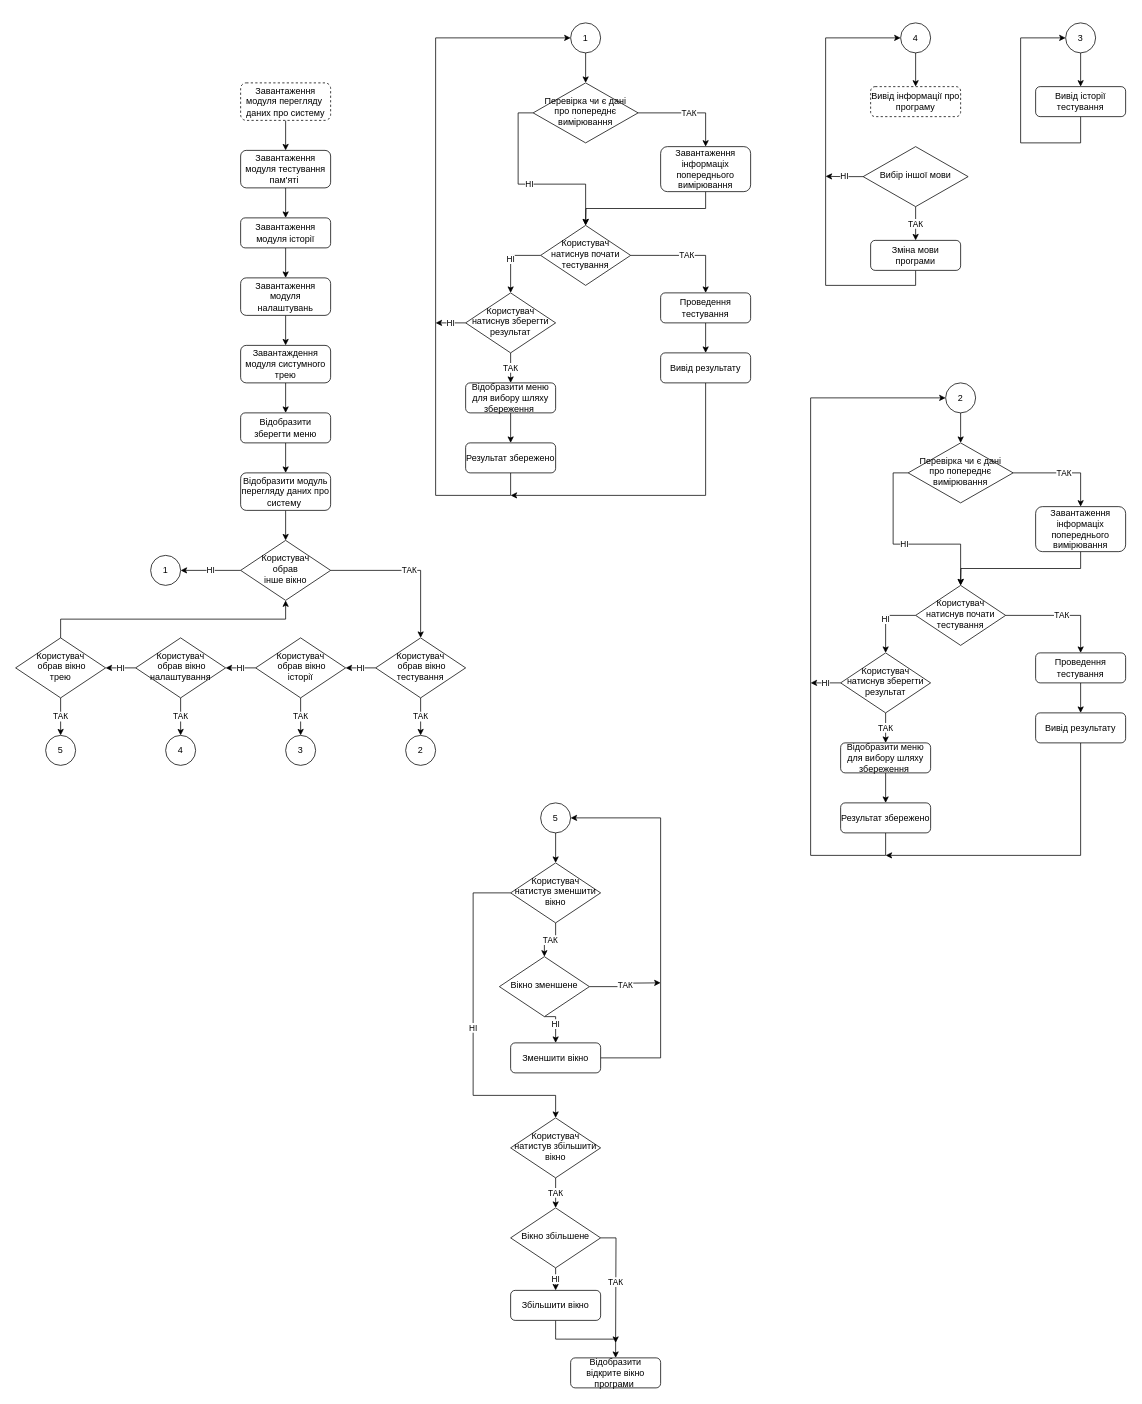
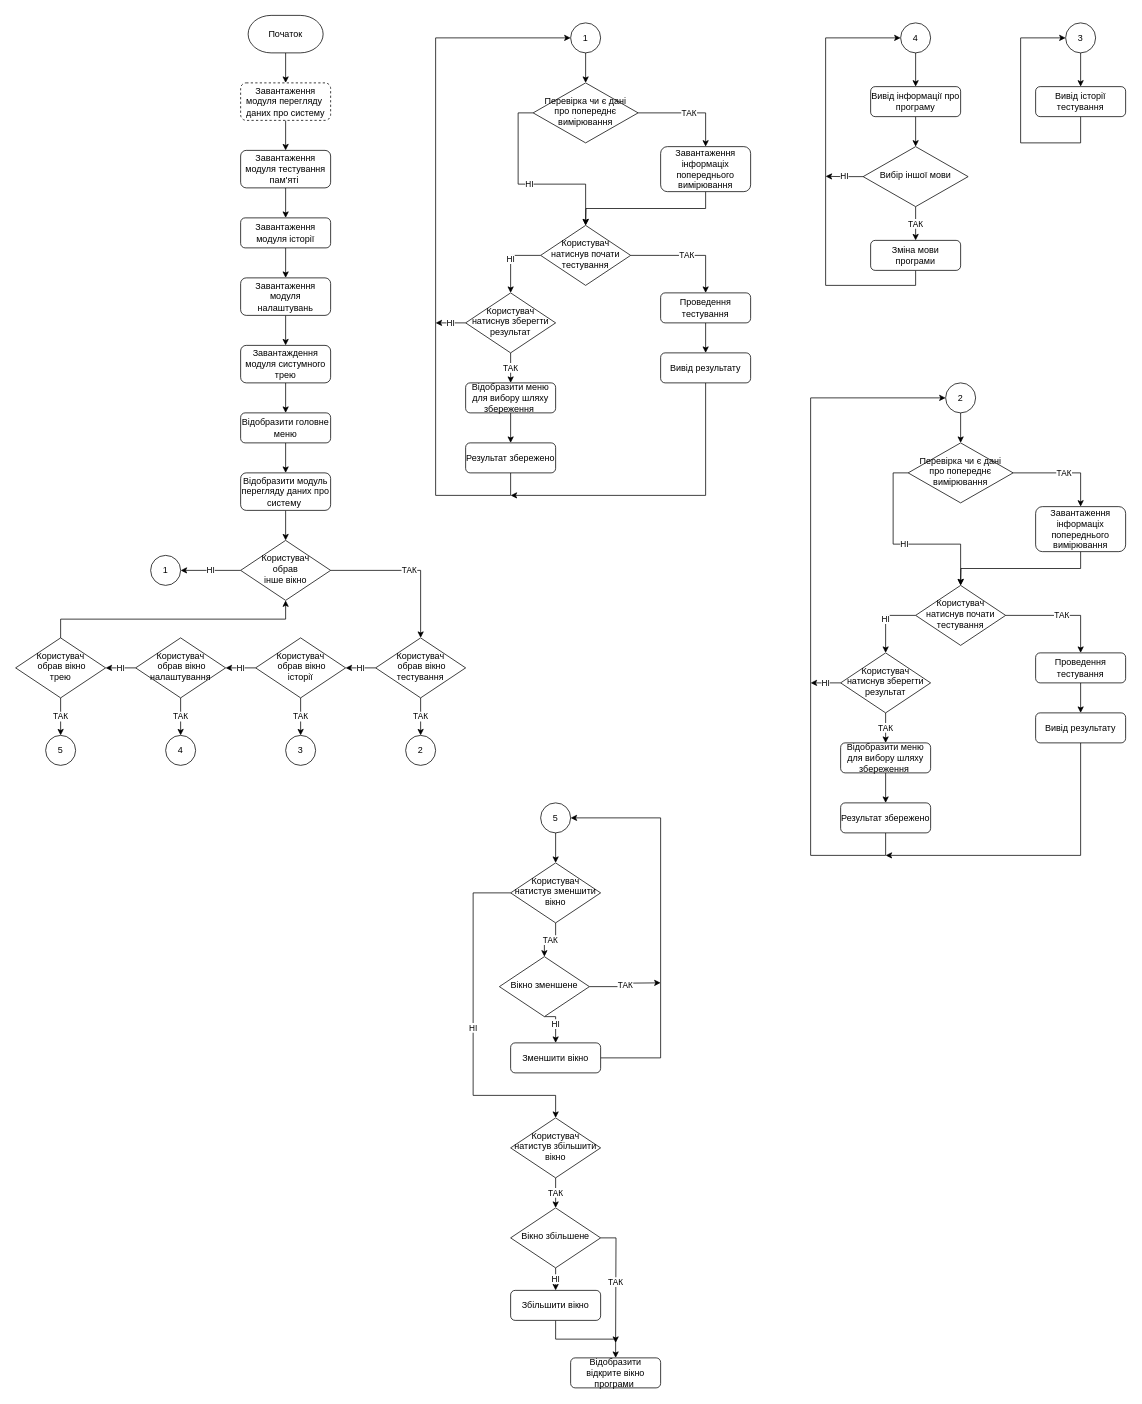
+ <mxCell id="3" value="Початок" style="strokeWidth=1;html=1;shape=mxgraph.flowchart.terminator;whiteSpace=wrap;" vertex="1" parent="1"><mxGeometry x="330" y="20" width="100" height="50" as="geometry" /></mxCell>
+ <mxCell id="2" style="edgeStyle=orthogonalEdgeStyle;rounded=0;orthogonalLoop=1;jettySize=auto;html=1;exitX=0.5;exitY=1;exitDx=0;exitDy=0;exitPerimeter=0;entryX=0.5;entryY=0;entryDx=0;entryDy=0;" edge="1" parent="1" source="3" target="5"><mxGeometry relative="1" as="geometry" /></mxCell>
- <mxCell id="62" value="Вивід інформації про програму" style="rounded=1;whiteSpace=wrap;html=1;fontSize=12;glass=0;strokeWidth=1;shadow=0;dashed=1;" vertex="1" parent="1"><mxGeometry x="1160" y="115" width="120" height="40" as="geometry" /></mxCell>
+ <mxCell id="62" value="Вивід інформації про програму" style="rounded=1;whiteSpace=wrap;html=1;fontSize=12;glass=0;strokeWidth=1;shadow=0;" vertex="1" parent="1"><mxGeometry x="1160" y="115" width="120" height="40" as="geometry" /></mxCell>
+ <mxCell id="61" style="edgeStyle=orthogonalEdgeStyle;rounded=0;orthogonalLoop=1;jettySize=auto;html=1;exitX=0.5;exitY=1;exitDx=0;exitDy=0;entryX=0.5;entryY=0;entryDx=0;entryDy=0;" edge="1" parent="1" source="62" target="65"><mxGeometry relative="1" as="geometry" /></mxCell>
- <mxCell id="17" value="Відобразити зберегти меню" style="rounded=1;whiteSpace=wrap;html=1;fontSize=12;glass=0;strokeWidth=1;shadow=0;" vertex="1" parent="1"><mxGeometry x="320" y="550" width="120" height="40" as="geometry" /></mxCell>
+ <mxCell id="17" value="Відобразити головне меню" style="rounded=1;whiteSpace=wrap;html=1;fontSize=12;glass=0;strokeWidth=1;shadow=0;" vertex="1" parent="1"><mxGeometry x="320" y="550" width="120" height="40" as="geometry" /></mxCell>
